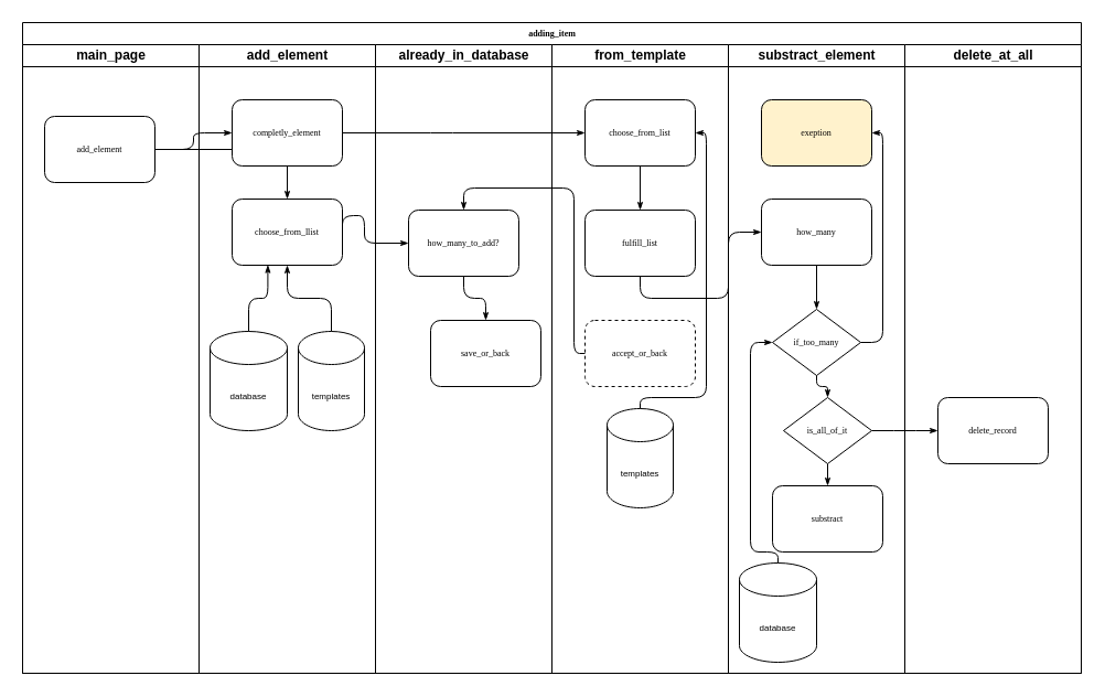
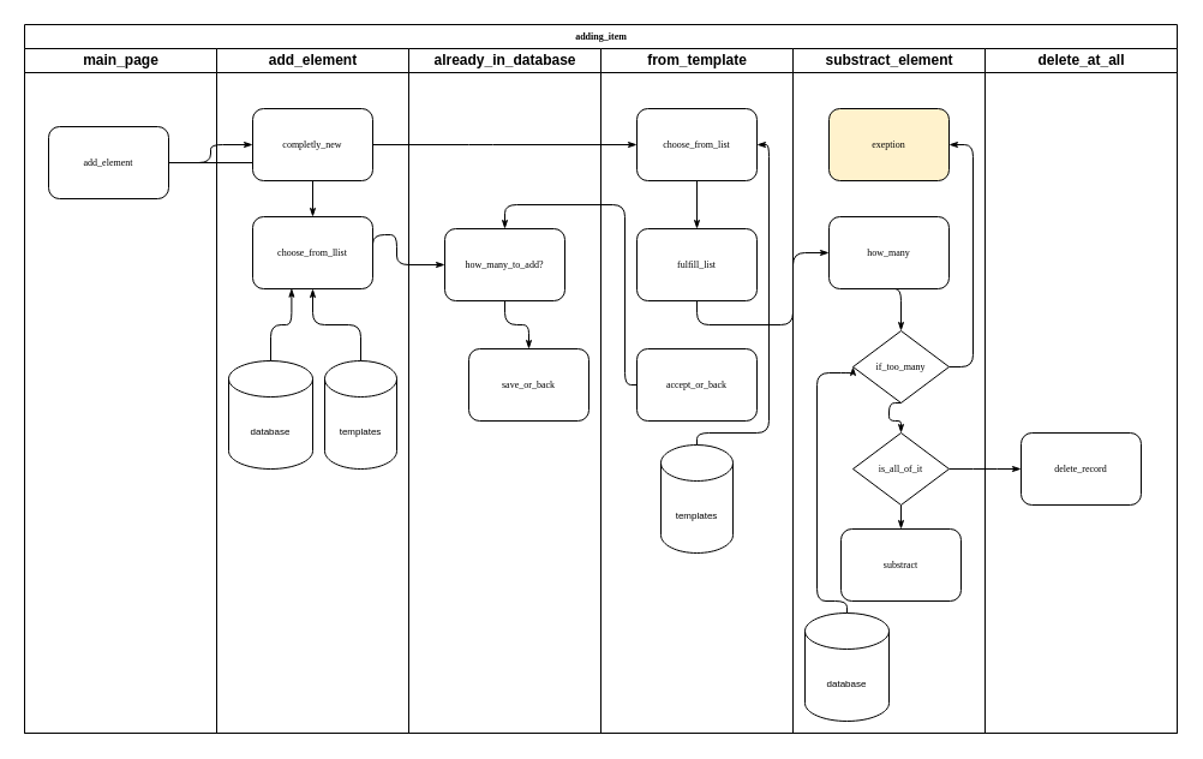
- <mxCell id="9" value="completly_element" style="rounded=1;whiteSpace=wrap;html=1;shadow=0;labelBackgroundColor=none;strokeWidth=1;fontFamily=Verdana;fontSize=8;align=center;" vertex="1" parent="7"><mxGeometry x="30" y="50" width="100" height="60" as="geometry" /></mxCell>
+ <mxCell id="9" value="completly_new" style="rounded=1;whiteSpace=wrap;html=1;shadow=0;labelBackgroundColor=none;strokeWidth=1;fontFamily=Verdana;fontSize=8;align=center;" vertex="1" parent="7"><mxGeometry x="30" y="50" width="100" height="60" as="geometry" /></mxCell>
- <mxCell id="30" value="if_too_many" style="rhombus;whiteSpace=wrap;html=1;rounded=0;shadow=0;labelBackgroundColor=none;strokeWidth=1;fontFamily=Verdana;fontSize=8;align=center;" parent="26" vertex="1"><mxGeometry x="40" y="240" width="80" height="60" as="geometry" /></mxCell>
+ <mxCell id="30" value="if_too_many" style="rhombus;whiteSpace=wrap;html=1;rounded=0;shadow=0;labelBackgroundColor=none;strokeWidth=1;fontFamily=Verdana;fontSize=8;align=center;" parent="26" vertex="1"><mxGeometry x="50" y="235" width="80" height="60" as="geometry" /></mxCell>
- <mxCell id="22" value="accept_or_back" style="rounded=1;whiteSpace=wrap;html=1;shadow=0;labelBackgroundColor=none;strokeWidth=1;fontFamily=Verdana;fontSize=8;align=center;dashed=1;" vertex="1" parent="18"><mxGeometry x="30" y="250" width="100" height="60" as="geometry" /></mxCell>
+ <mxCell id="22" value="accept_or_back" style="rounded=1;whiteSpace=wrap;html=1;shadow=0;labelBackgroundColor=none;strokeWidth=1;fontFamily=Verdana;fontSize=8;align=center;" vertex="1" parent="18"><mxGeometry x="30" y="250" width="100" height="60" as="geometry" /></mxCell>
